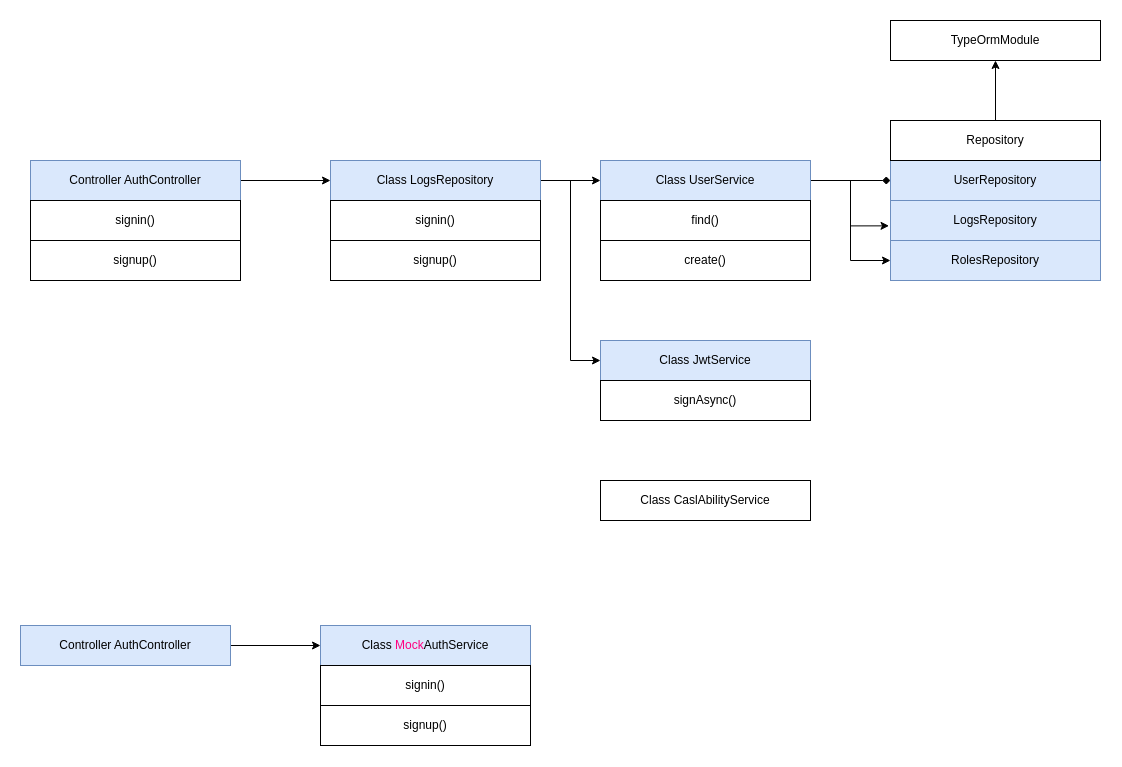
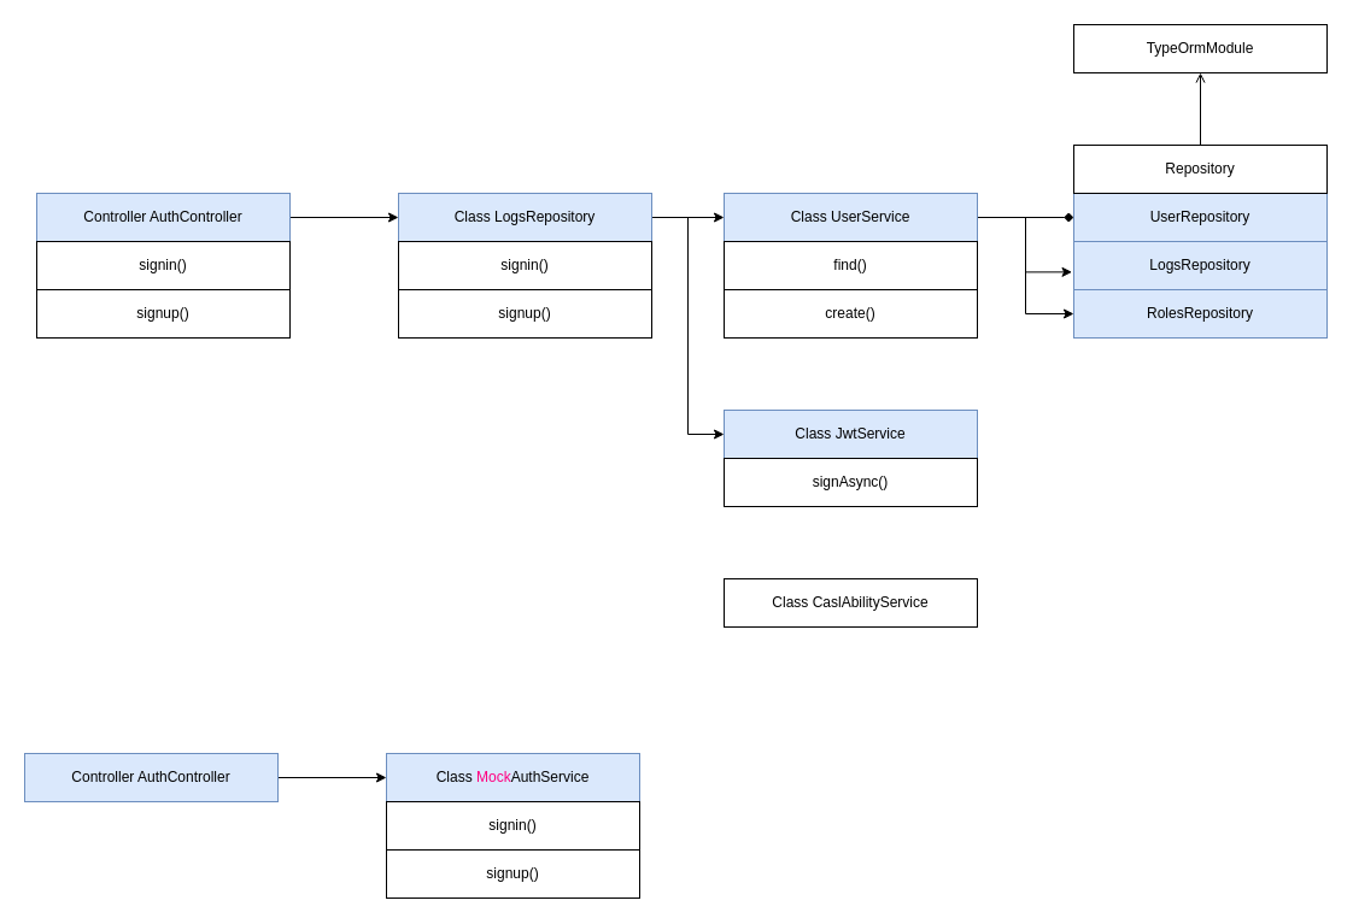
- <mxCell id="21" value="" style="edgeStyle=orthogonalEdgeStyle;rounded=0;orthogonalLoop=1;jettySize=auto;html=1;" edge="1" parent="1" source="22" target="25"><mxGeometry relative="1" as="geometry" /></mxCell>
+ <mxCell id="21" value="" style="edgeStyle=orthogonalEdgeStyle;rounded=0;orthogonalLoop=1;jettySize=auto;html=1;endArrow=open;" edge="1" parent="1" source="22" target="25"><mxGeometry relative="1" as="geometry" /></mxCell>
